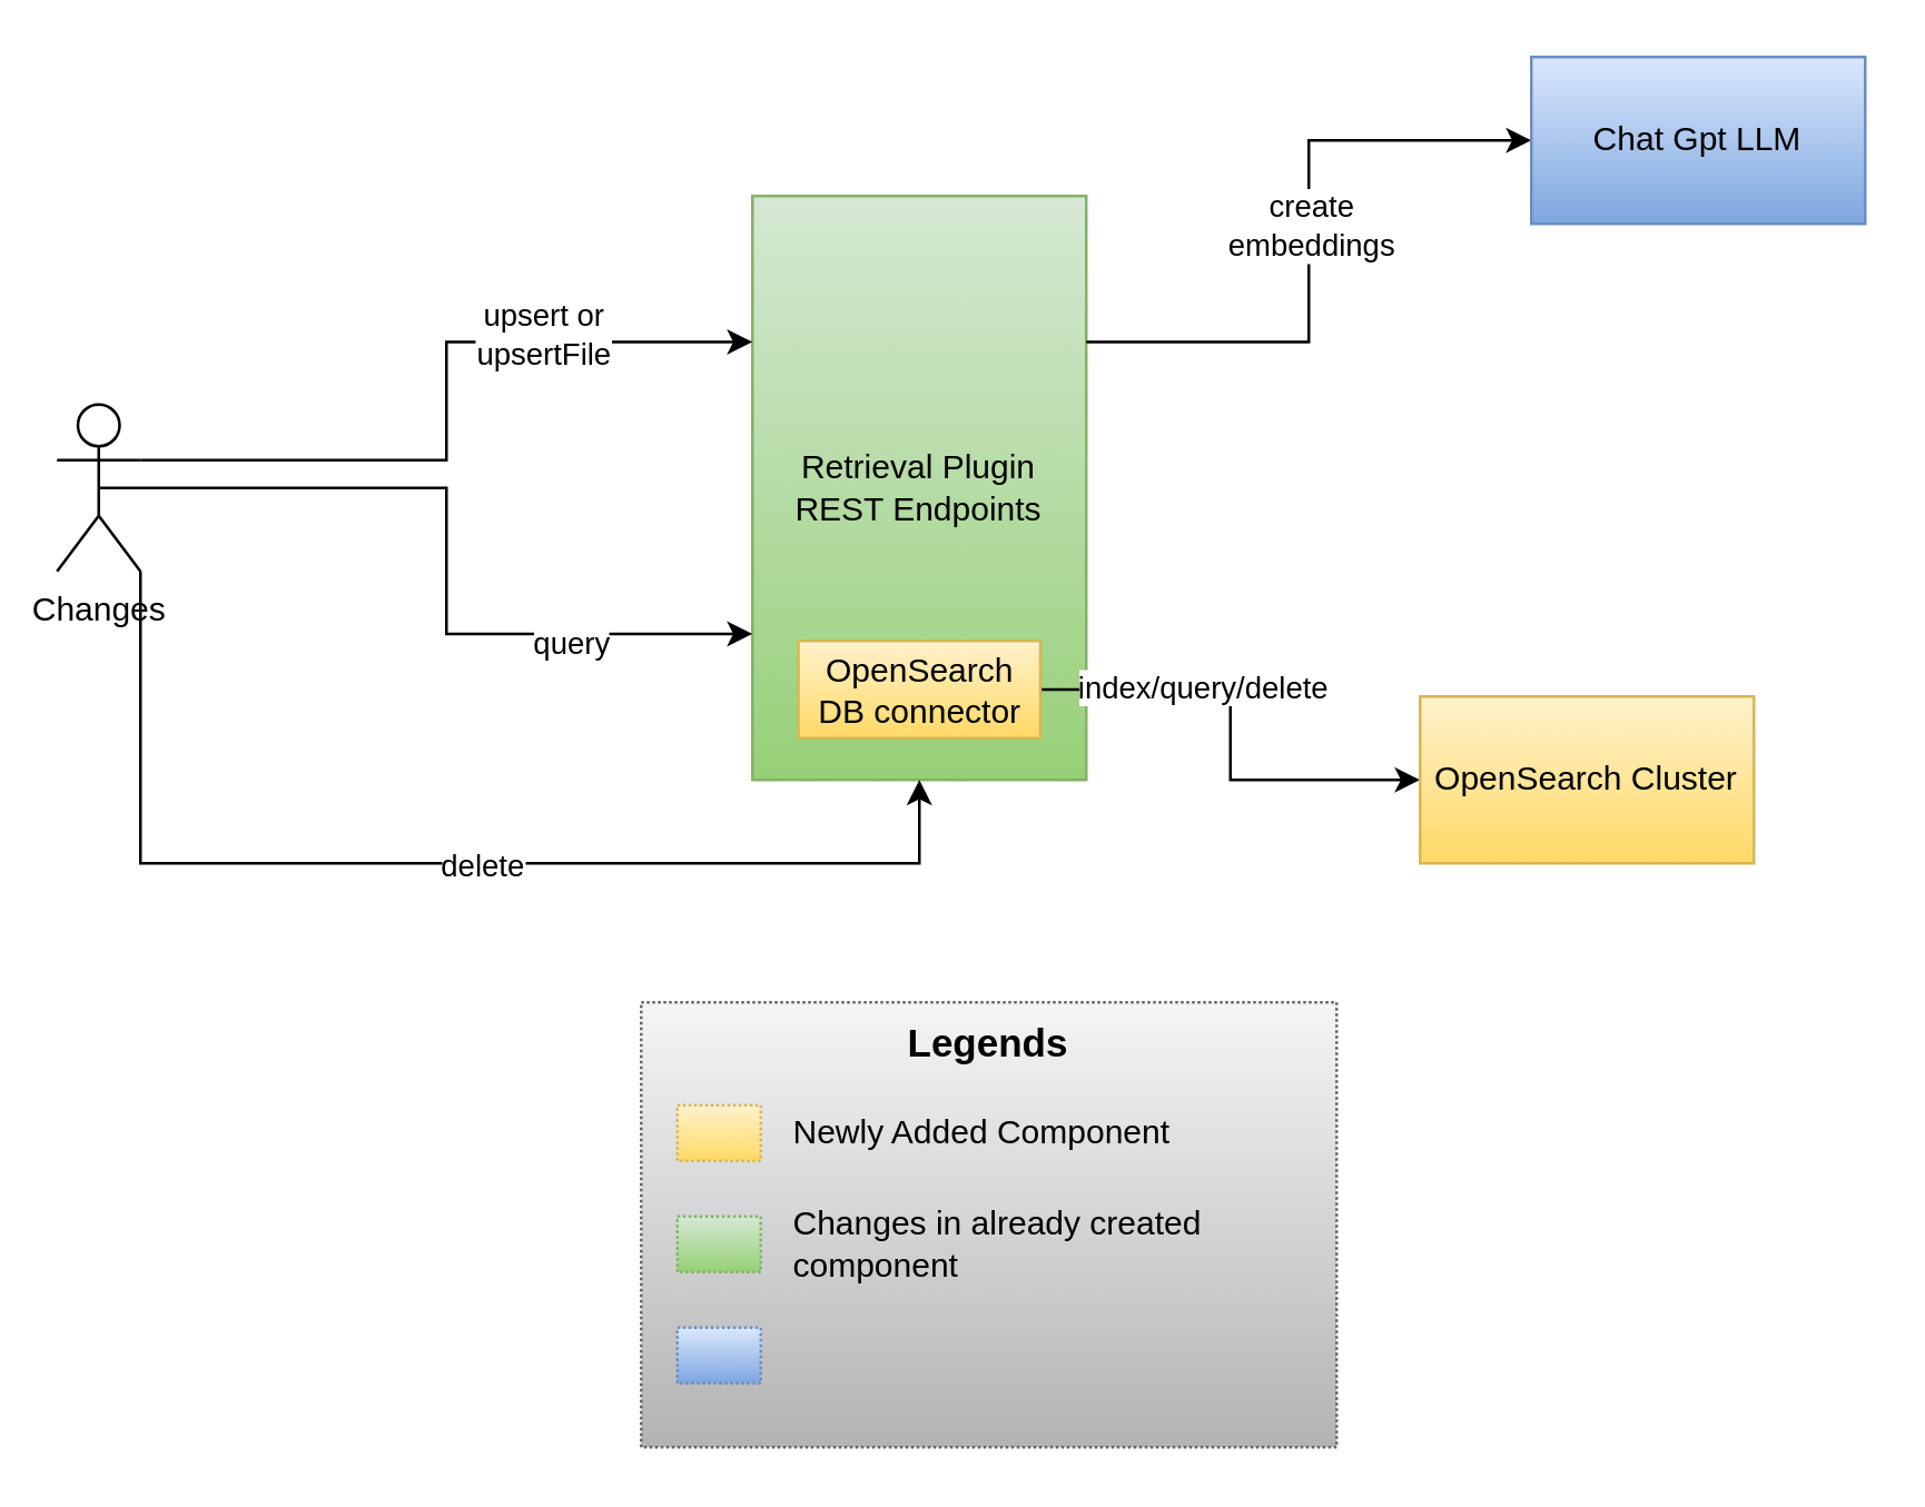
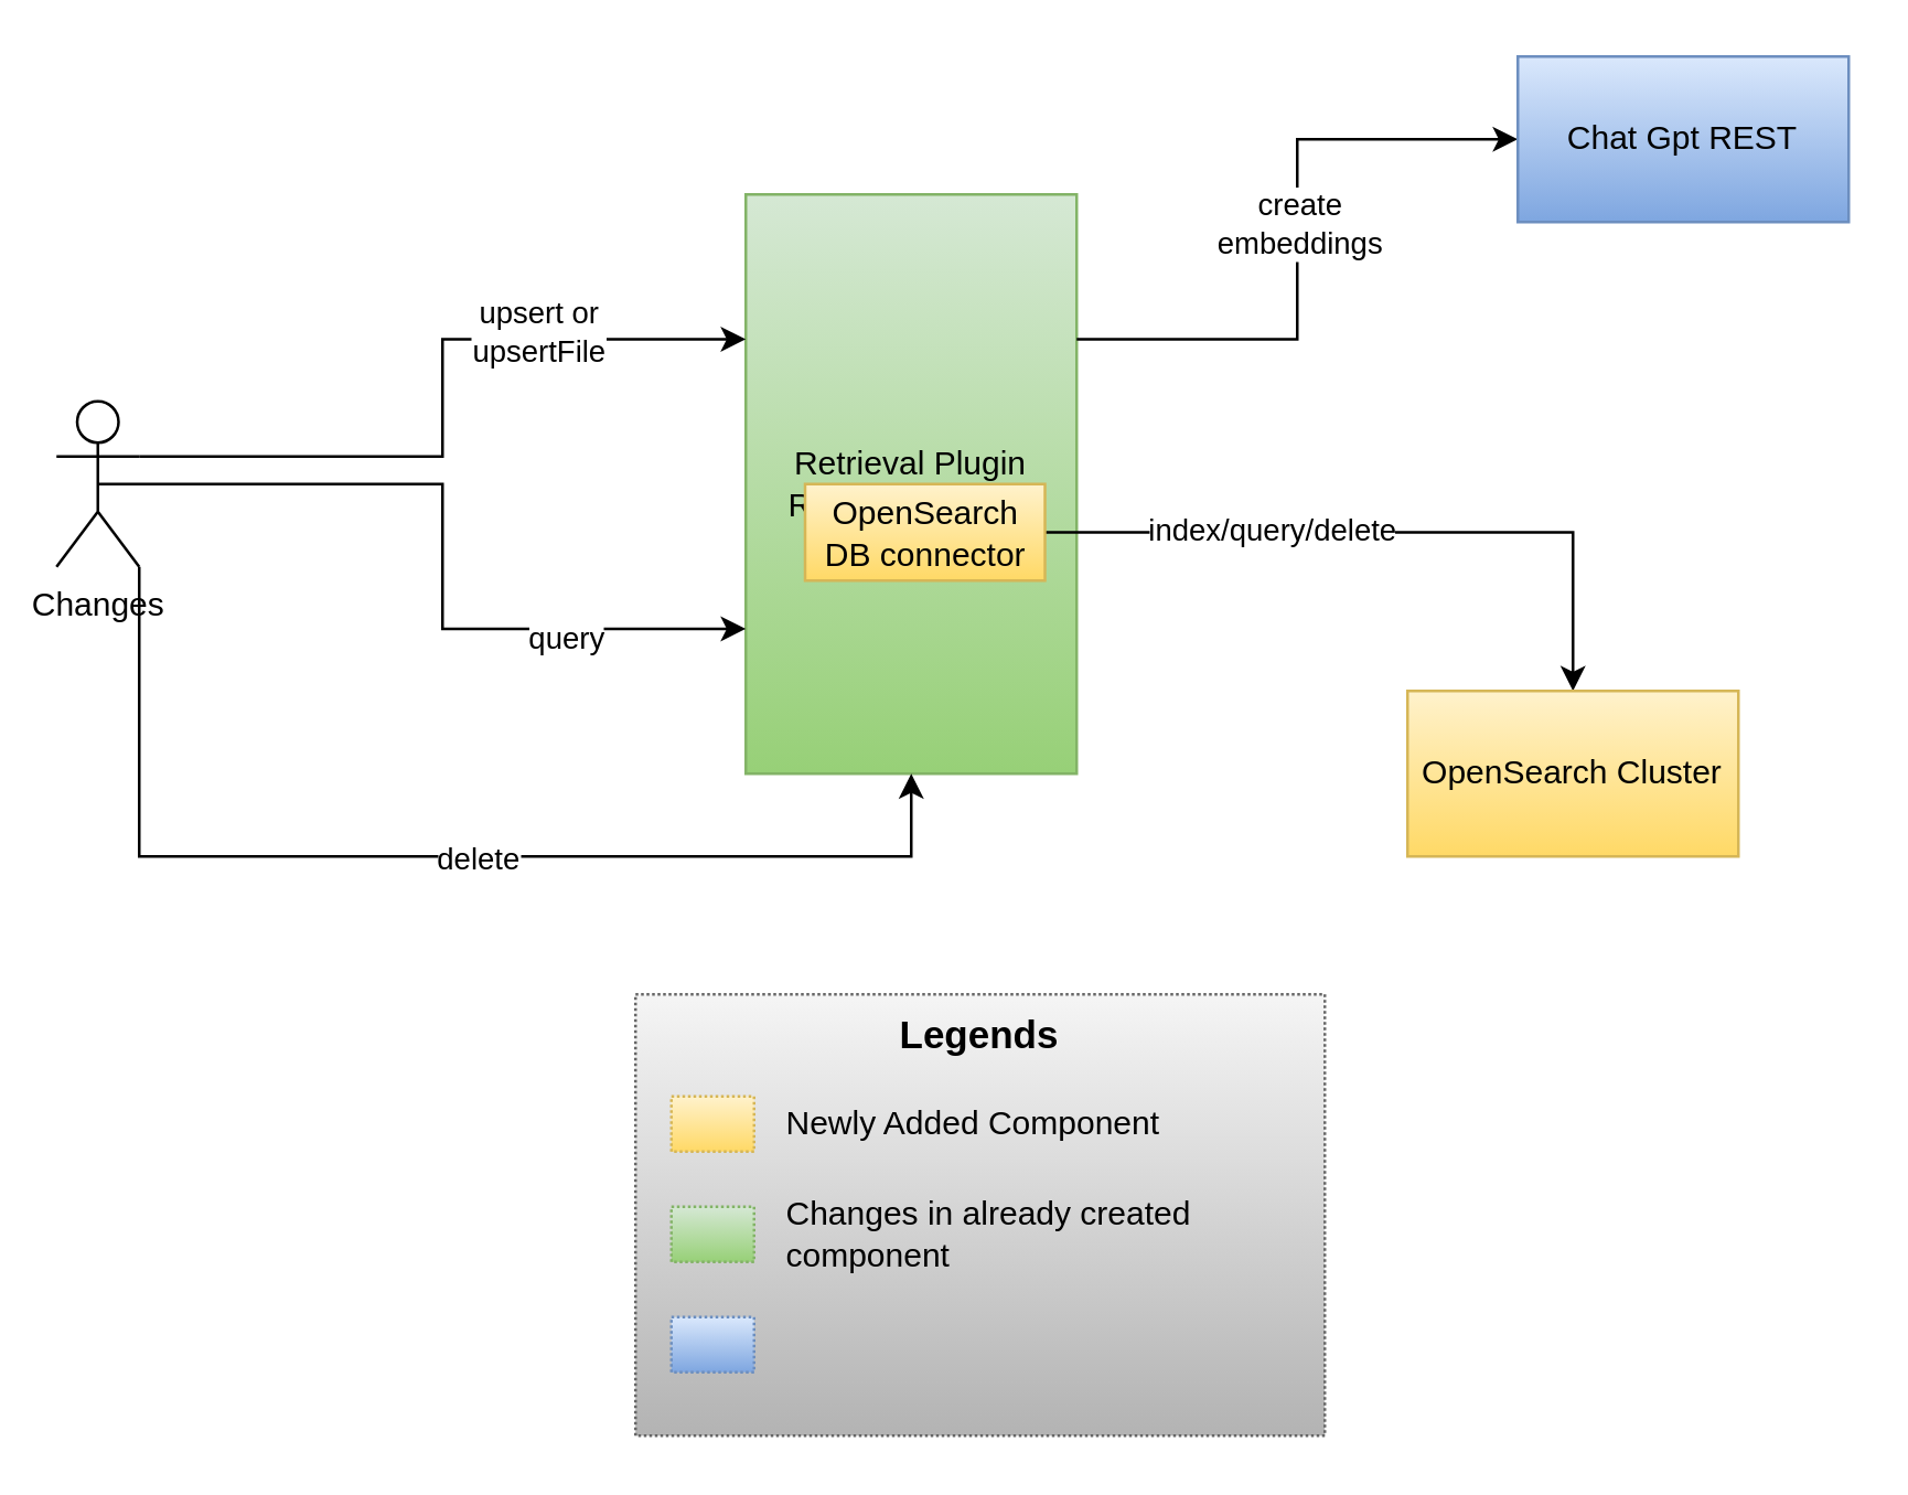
- <mxCell id="7" value="Chat Gpt LLM" style="rounded=0;whiteSpace=wrap;html=1;fillColor=#dae8fc;gradientColor=#7ea6e0;strokeColor=#6c8ebf;" parent="1" vertex="1"><mxGeometry x="550" y="20" width="120" height="60" as="geometry" /></mxCell>
+ <mxCell id="7" value="Chat Gpt REST" style="rounded=0;whiteSpace=wrap;html=1;fillColor=#dae8fc;gradientColor=#7ea6e0;strokeColor=#6c8ebf;" parent="1" vertex="1"><mxGeometry x="550" y="20" width="120" height="60" as="geometry" /></mxCell>
- <mxCell id="22" value="OpenSearch DB connector" style="rounded=0;whiteSpace=wrap;html=1;fillColor=#fff2cc;gradientColor=#ffd966;strokeColor=#d6b656;" parent="1" vertex="1"><mxGeometry x="286.5" y="230" width="87" height="35" as="geometry" /></mxCell>
+ <mxCell id="22" value="OpenSearch DB connector" style="rounded=0;whiteSpace=wrap;html=1;fillColor=#fff2cc;gradientColor=#ffd966;strokeColor=#d6b656;" parent="1" vertex="1"><mxGeometry x="291.5" y="175" width="87" height="35" as="geometry" /></mxCell>
